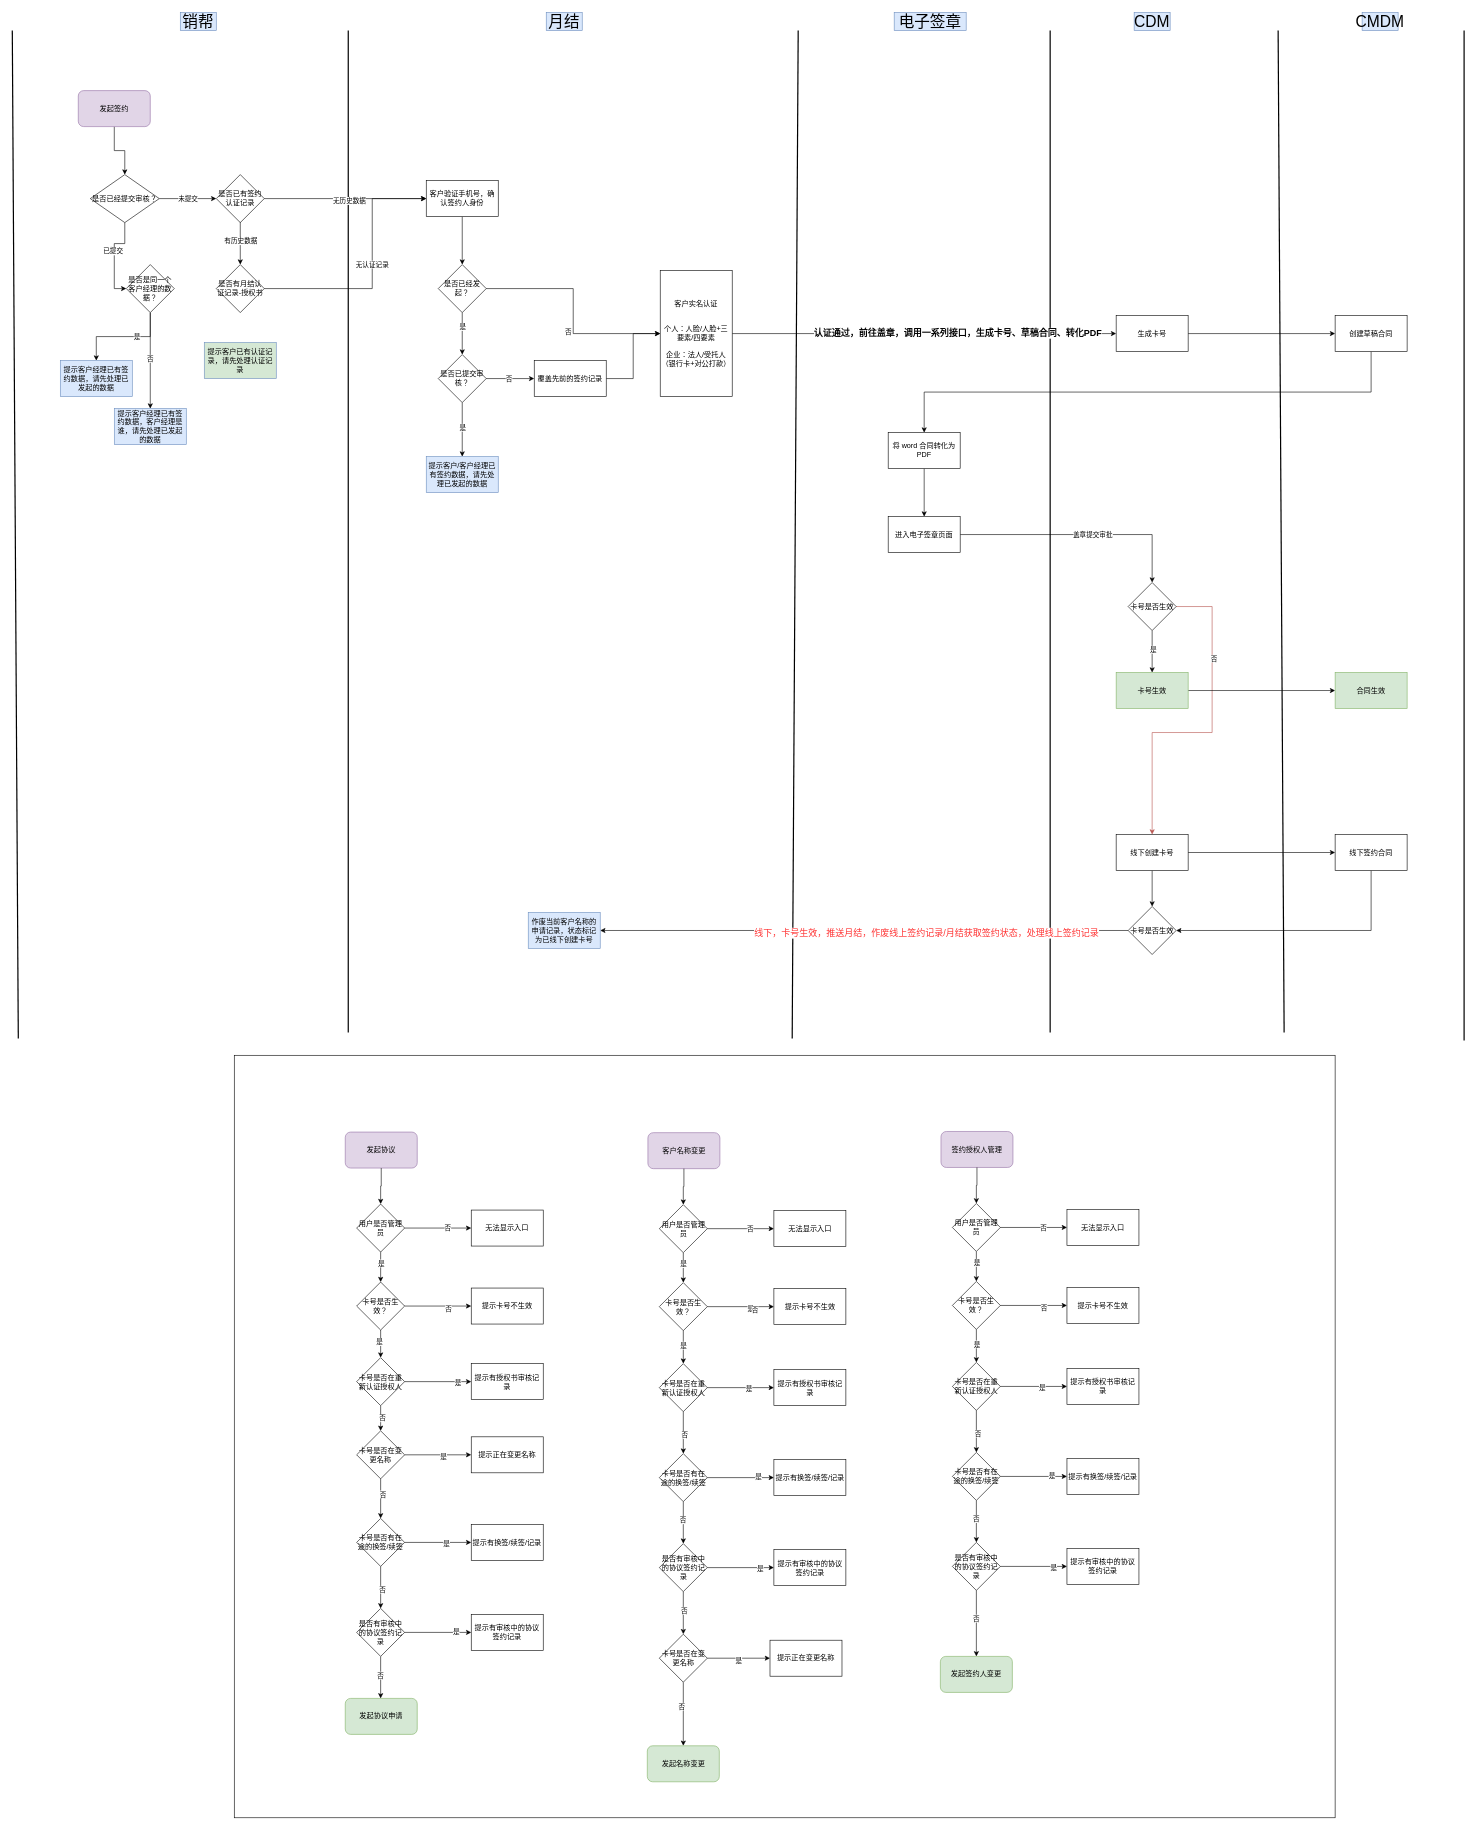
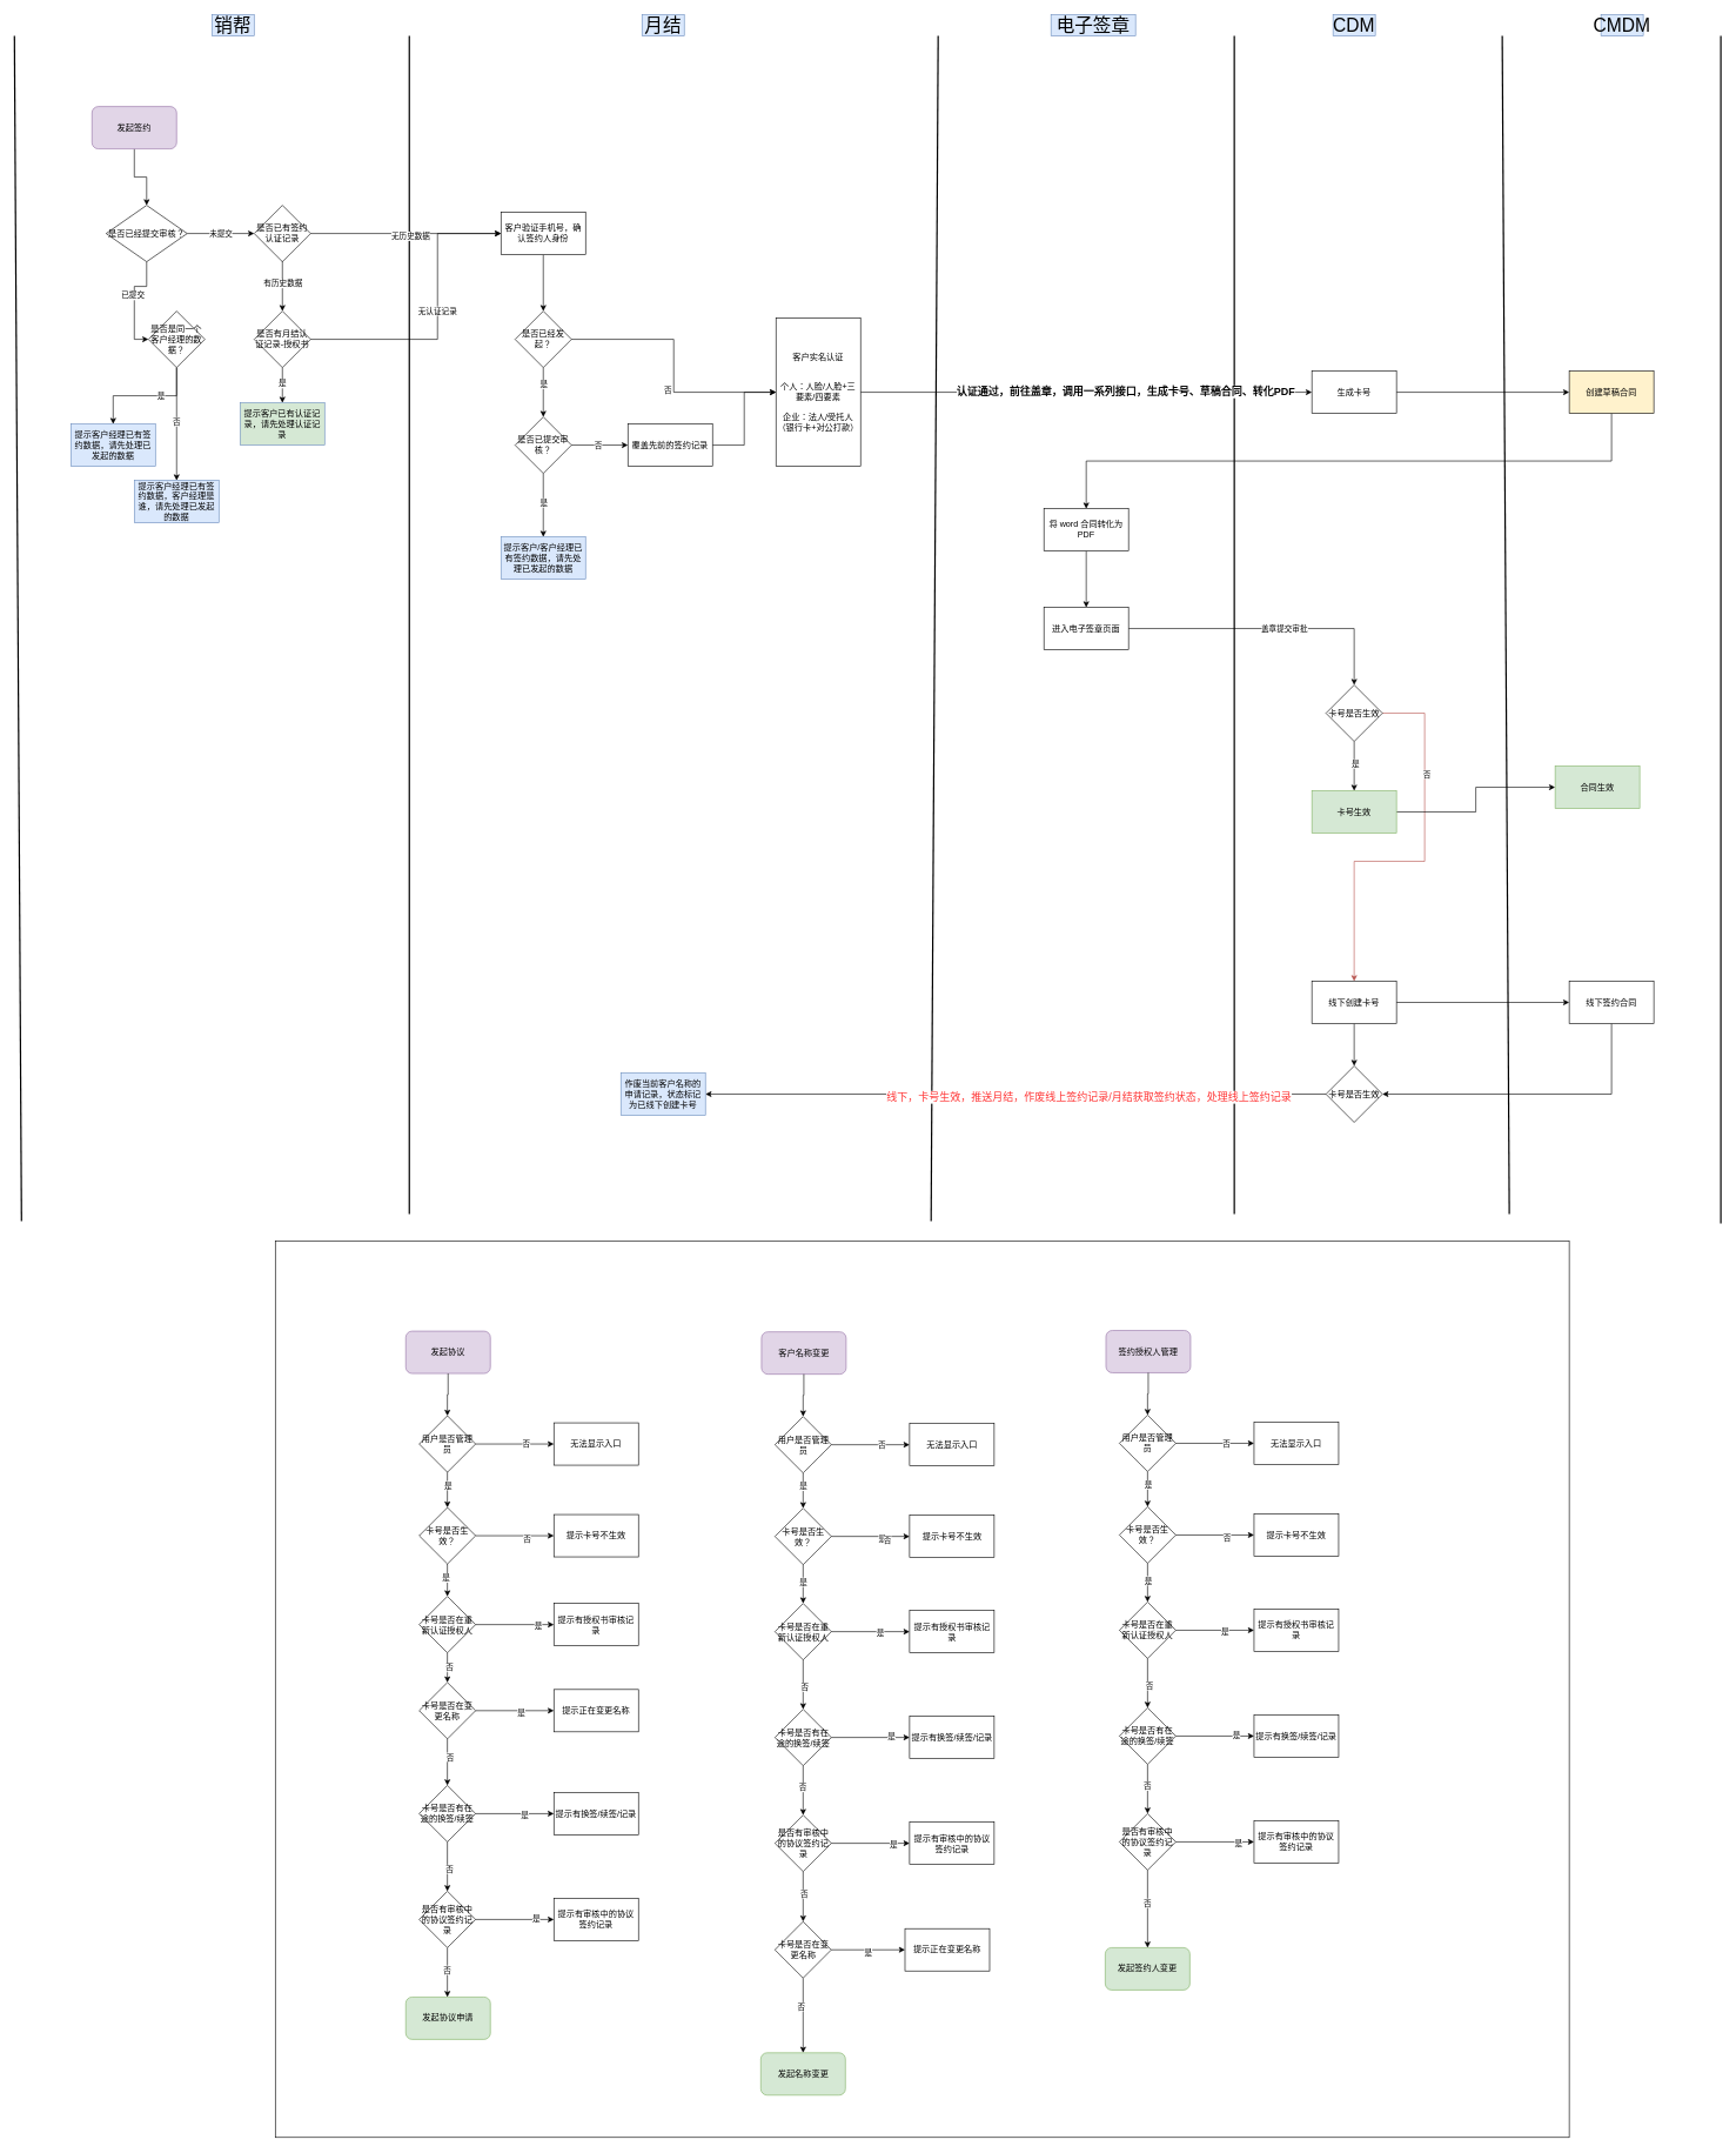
+ <mxCell id="34" style="edgeStyle=orthogonalEdgeStyle;rounded=0;orthogonalLoop=1;jettySize=auto;html=1;exitX=0.5;exitY=1;exitDx=0;exitDy=0;entryX=0.5;entryY=0;entryDx=0;entryDy=0;" parent="1" source="38" target="81" edge="1"><mxGeometry relative="1" as="geometry" /></mxCell>
+ <mxCell id="35" value="是" style="edgeLabel;html=1;align=center;verticalAlign=middle;resizable=0;points=[];" parent="34" vertex="1" connectable="0"><mxGeometry x="-0.122" y="-1" relative="1" as="geometry"><mxPoint as="offset" /></mxGeometry></mxCell>
- <mxCell id="57" value="创建草稿合同" style="rounded=0;whiteSpace=wrap;html=1;" parent="1" vertex="1"><mxGeometry x="2225" y="525" width="120" height="60" as="geometry" /></mxCell>
+ <mxCell id="57" value="创建草稿合同" style="rounded=0;whiteSpace=wrap;html=1;fillColor=#fff2cc;" parent="1" vertex="1"><mxGeometry x="2225" y="525" width="120" height="60" as="geometry" /></mxCell>
- <mxCell id="82" value="合同生效" style="rounded=0;whiteSpace=wrap;html=1;fillColor=#d5e8d4;strokeColor=#82b366;" parent="1" vertex="1"><mxGeometry x="2225" y="1120" width="120" height="60" as="geometry" /></mxCell>
+ <mxCell id="82" value="合同生效" style="rounded=0;whiteSpace=wrap;html=1;fillColor=#d5e8d4;strokeColor=#82b366;" parent="1" vertex="1"><mxGeometry x="2205" y="1085" width="120" height="60" as="geometry" /></mxCell>
